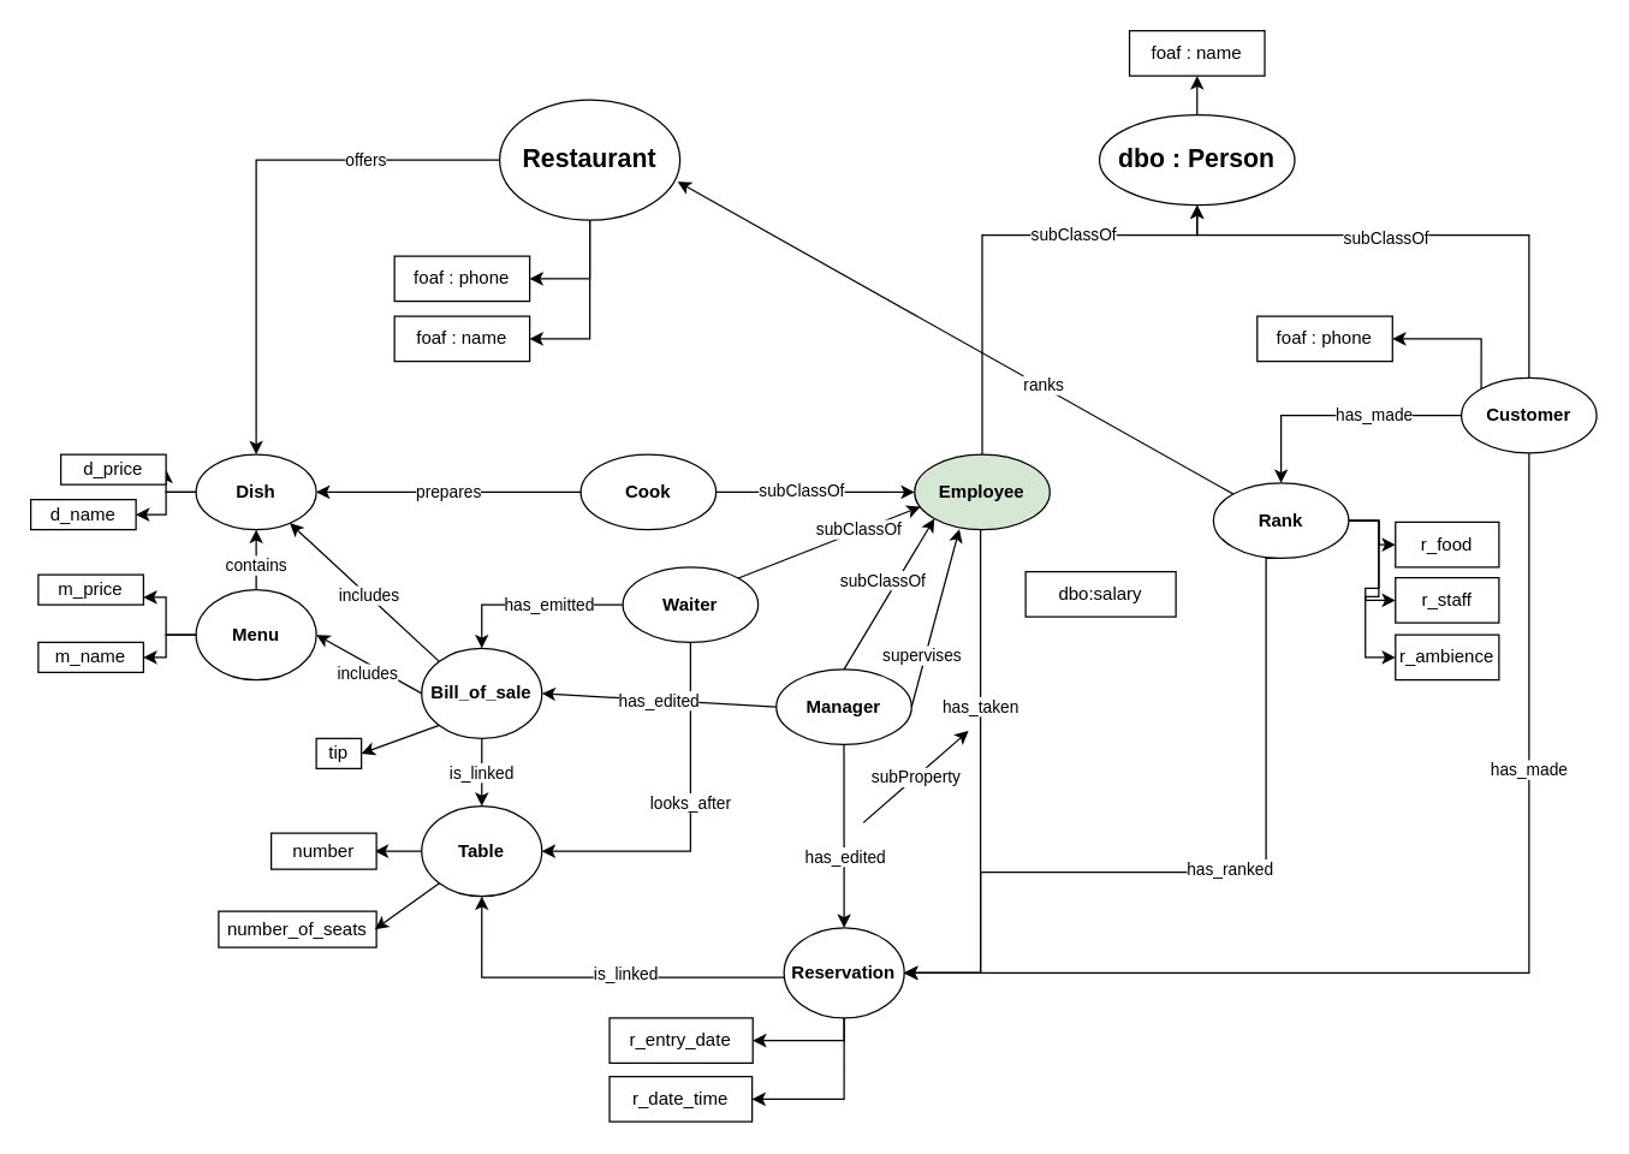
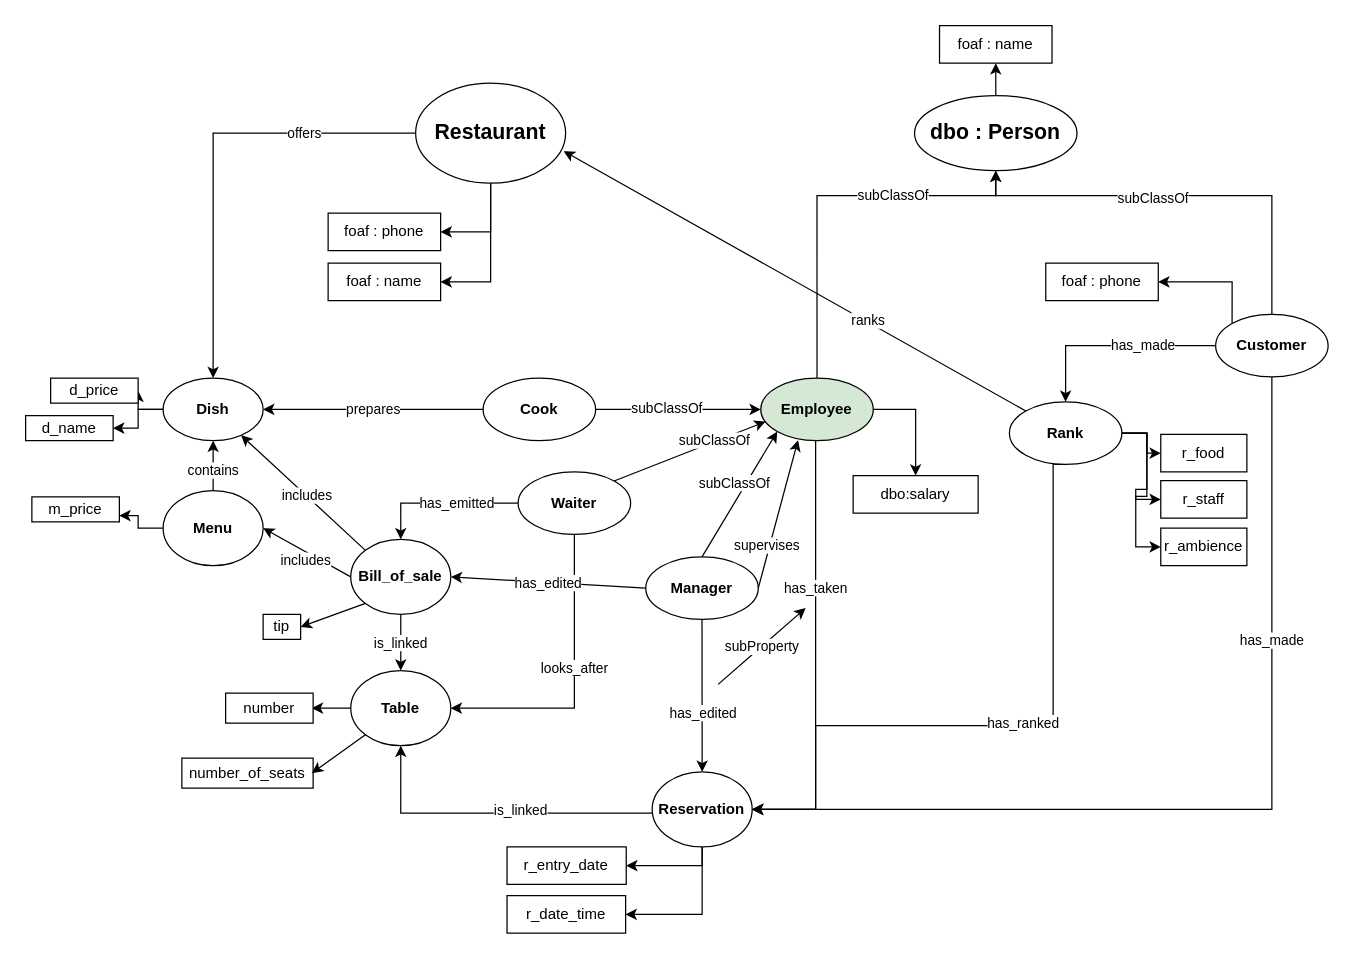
+ <mxCell id="9" style="edgeStyle=orthogonalEdgeStyle;rounded=0;orthogonalLoop=1;jettySize=auto;html=1;" parent="1" source="11" target="60" edge="1"><mxGeometry relative="1" as="geometry"><Array as="points"><mxPoint x="732" y="327" /></Array></mxGeometry></mxCell>
- <mxCell id="56" value="m_price" style="rounded=0;whiteSpace=wrap;html=1;" parent="1" vertex="1"><mxGeometry x="25" y="382" width="70" height="20" as="geometry" /></mxCell>
+ <mxCell id="56" value="m_price" style="rounded=0;whiteSpace=wrap;html=1;" parent="1" vertex="1"><mxGeometry x="25" y="397" width="70" height="20" as="geometry" /></mxCell>
- <mxCell id="38" style="edgeStyle=orthogonalEdgeStyle;rounded=0;orthogonalLoop=1;jettySize=auto;html=1;entryX=1;entryY=0.5;entryDx=0;entryDy=0;" parent="1" source="39" target="57" edge="1"><mxGeometry relative="1" as="geometry" /></mxCell>
- <mxCell id="57" value="m_name" style="rounded=0;whiteSpace=wrap;html=1;" parent="1" vertex="1"><mxGeometry x="25" y="427" width="70" height="20" as="geometry" /></mxCell>
